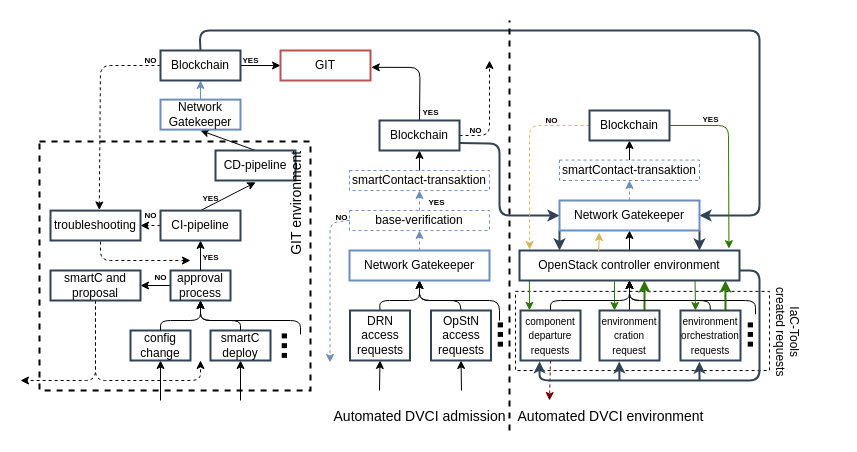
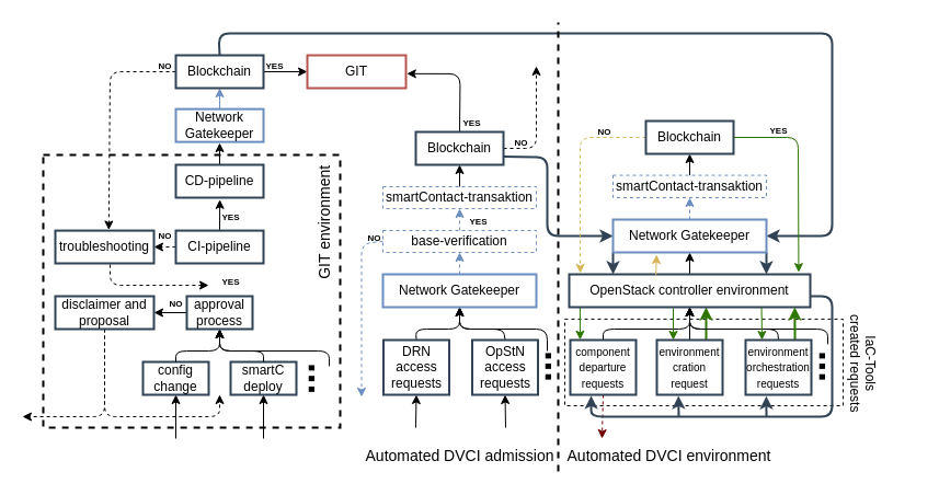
- <mxCell id="30" value="CD-pipeline" style="rounded=0;whiteSpace=wrap;html=1;fillColor=none;fontColor=default;strokeColor=#314354;strokeWidth=2;" vertex="1" parent="1"><mxGeometry x="215" y="150" width="80" height="30" as="geometry" /></mxCell>
+ <mxCell id="30" value="CD-pipeline" style="rounded=0;whiteSpace=wrap;html=1;fillColor=none;fontColor=default;strokeColor=#314354;strokeWidth=2;" vertex="1" parent="1"><mxGeometry x="160" y="150" width="80" height="30" as="geometry" /></mxCell>
- <mxCell id="18" style="edgeStyle=none;html=1;exitX=0.5;exitY=1;exitDx=0;exitDy=0;entryX=0.5;entryY=0;entryDx=0;entryDy=0;startArrow=classic;startFill=1;endArrow=none;endFill=0;fontColor=default;" edge="1" parent="1" source="21" target="17"><mxGeometry relative="1" as="geometry" /></mxCell>
- <mxCell id="9" value="smartC and proposal" style="rounded=0;whiteSpace=wrap;html=1;fillColor=none;fontColor=default;strokeColor=#314354;strokeWidth=2;" vertex="1" parent="1"><mxGeometry x="50" y="270" width="90" height="30" as="geometry" /></mxCell>
+ <mxCell id="9" value="disclaimer and proposal" style="rounded=0;whiteSpace=wrap;html=1;fillColor=none;fontColor=default;strokeColor=#314354;strokeWidth=2;" vertex="1" parent="1"><mxGeometry x="50" y="270" width="90" height="30" as="geometry" /></mxCell>
